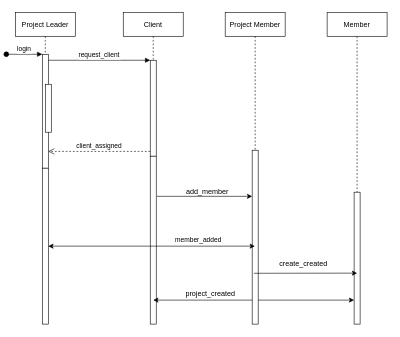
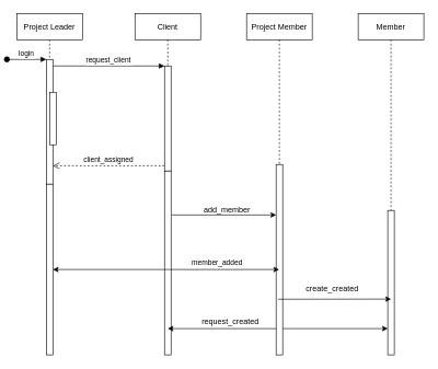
- <mxCell id="23" value="project_created" style="text;html=1;align=center;verticalAlign=middle;resizable=0;points=[];autosize=1;strokeColor=none;fillColor=none;" vertex="1" parent="1"><mxGeometry x="300" y="480" width="90" height="20" as="geometry" /></mxCell>
+ <mxCell id="23" value="request_created" style="text;html=1;align=center;verticalAlign=middle;resizable=0;points=[];autosize=1;strokeColor=none;fillColor=none;" vertex="1" parent="1"><mxGeometry x="300" y="480" width="90" height="20" as="geometry" /></mxCell>
